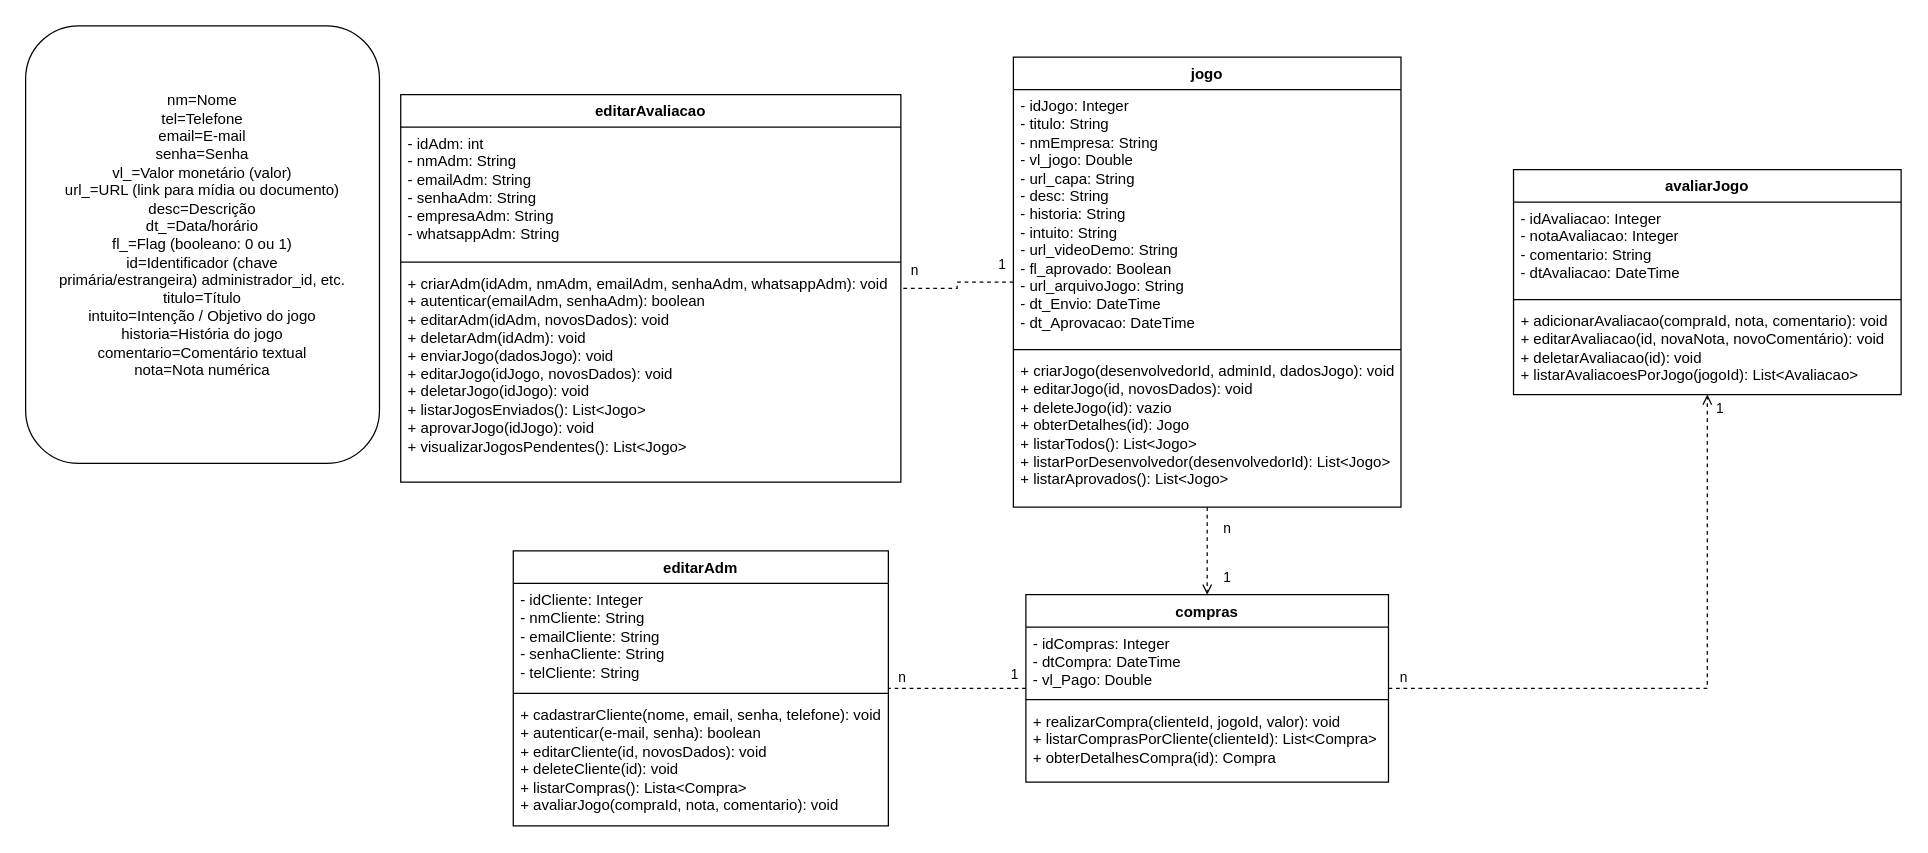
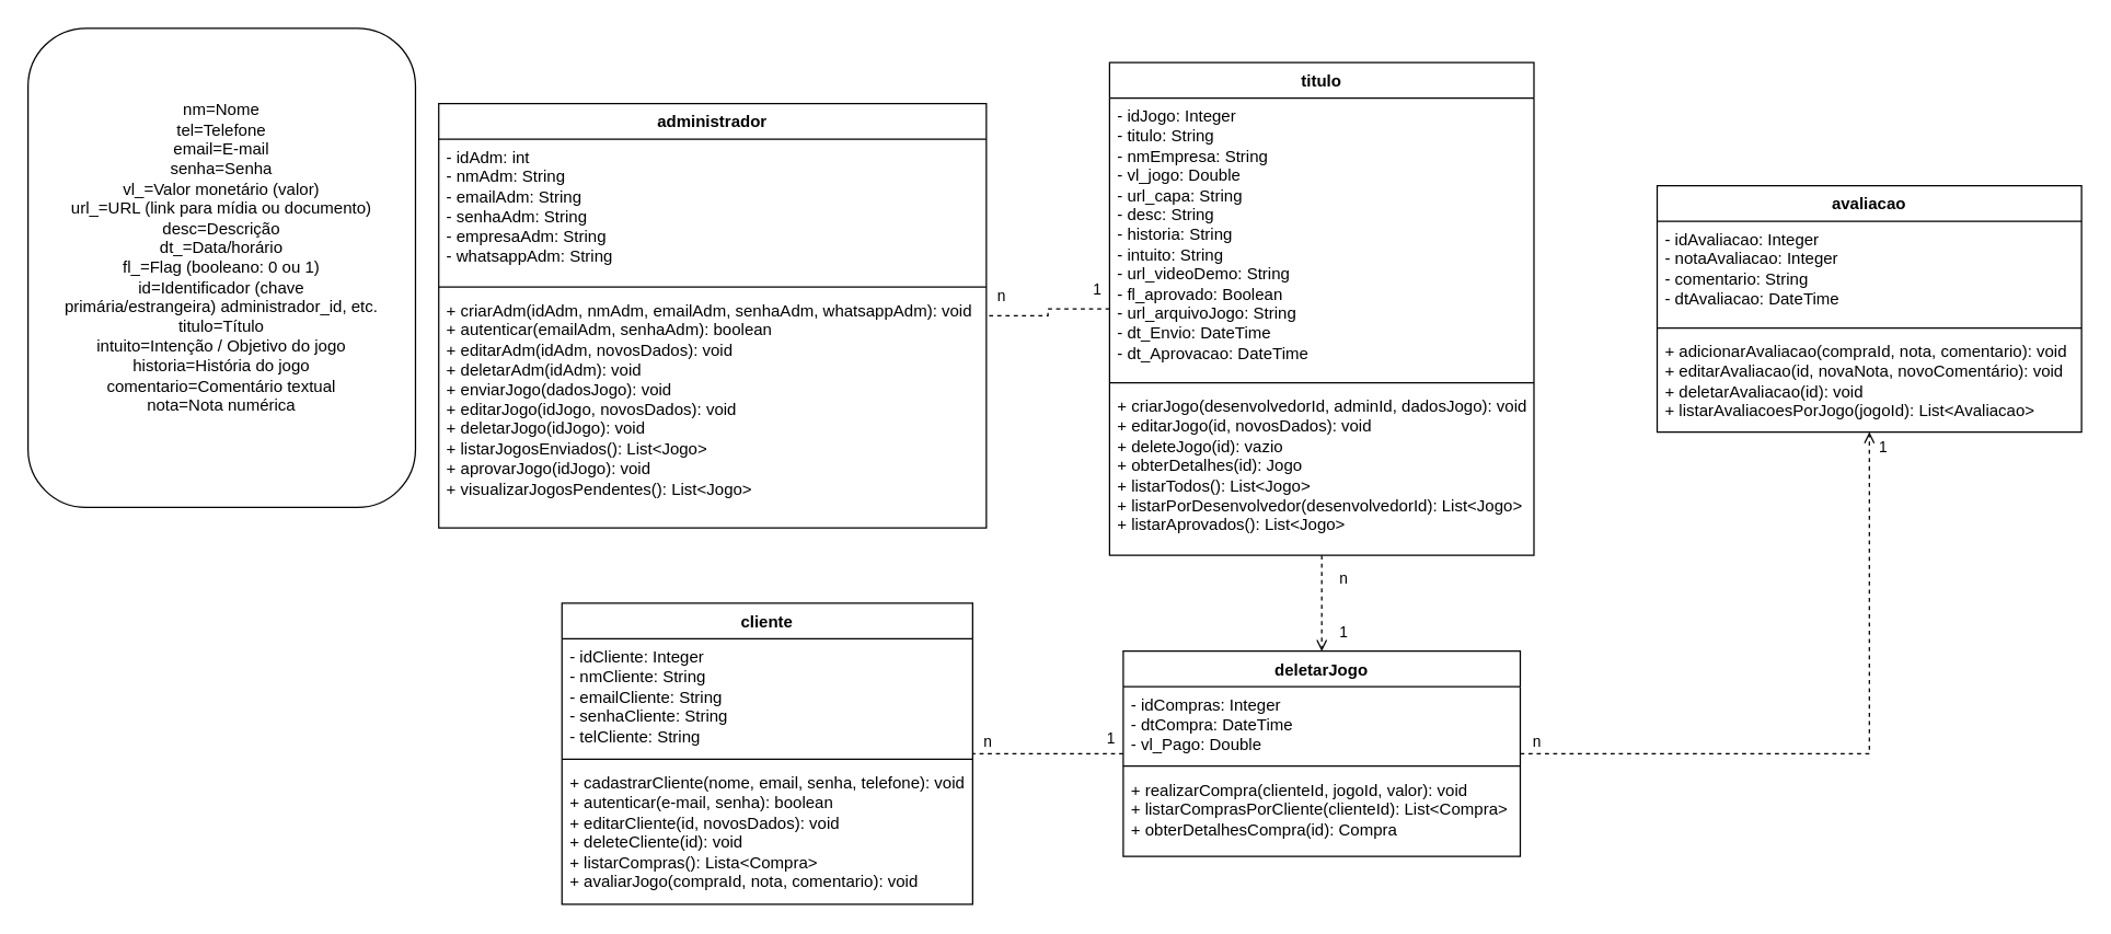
- <mxCell id="8" value="&lt;font style=&quot;vertical-align: inherit;&quot;&gt;&lt;font style=&quot;vertical-align: inherit;&quot;&gt;&lt;font style=&quot;vertical-align: inherit;&quot;&gt;&lt;font style=&quot;vertical-align: inherit;&quot;&gt;jogo&lt;/font&gt;&lt;/font&gt;&lt;/font&gt;&lt;/font&gt;" style="swimlane;fontStyle=1;align=center;verticalAlign=top;childLayout=stackLayout;horizontal=1;startSize=26;horizontalStack=0;resizeParent=1;resizeParentMax=0;resizeLast=0;collapsible=1;marginBottom=0;whiteSpace=wrap;html=1;" parent="1" vertex="1"><mxGeometry x="810" y="45" width="310" height="360" as="geometry"><mxRectangle x="-180" y="90" width="70" height="30" as="alternateBounds" /></mxGeometry></mxCell>
+ <mxCell id="8" value="&lt;font style=&quot;vertical-align: inherit;&quot;&gt;&lt;font style=&quot;vertical-align: inherit;&quot;&gt;&lt;font style=&quot;vertical-align: inherit;&quot;&gt;&lt;font style=&quot;vertical-align: inherit;&quot;&gt;titulo&lt;/font&gt;&lt;/font&gt;&lt;/font&gt;&lt;/font&gt;" style="swimlane;fontStyle=1;align=center;verticalAlign=top;childLayout=stackLayout;horizontal=1;startSize=26;horizontalStack=0;resizeParent=1;resizeParentMax=0;resizeLast=0;collapsible=1;marginBottom=0;whiteSpace=wrap;html=1;" parent="1" vertex="1"><mxGeometry x="810" y="45" width="310" height="360" as="geometry"><mxRectangle x="-180" y="90" width="70" height="30" as="alternateBounds" /></mxGeometry></mxCell>
- <mxCell id="27" value="&lt;font style=&quot;vertical-align: inherit;&quot;&gt;&lt;font style=&quot;vertical-align: inherit;&quot;&gt;&lt;font style=&quot;vertical-align: inherit;&quot;&gt;&lt;font style=&quot;vertical-align: inherit;&quot;&gt;&lt;font style=&quot;vertical-align: inherit;&quot;&gt;&lt;font style=&quot;vertical-align: inherit;&quot;&gt;editarAvaliacao&lt;/font&gt;&lt;/font&gt;&lt;/font&gt;&lt;/font&gt;&lt;/font&gt;&lt;/font&gt;" style="swimlane;fontStyle=1;align=center;verticalAlign=top;childLayout=stackLayout;horizontal=1;startSize=26;horizontalStack=0;resizeParent=1;resizeParentMax=0;resizeLast=0;collapsible=1;marginBottom=0;whiteSpace=wrap;html=1;" parent="1" vertex="1"><mxGeometry x="320" y="75" width="400" height="310" as="geometry"><mxRectangle x="-180" y="90" width="70" height="30" as="alternateBounds" /></mxGeometry></mxCell>
+ <mxCell id="27" value="&lt;font style=&quot;vertical-align: inherit;&quot;&gt;&lt;font style=&quot;vertical-align: inherit;&quot;&gt;&lt;font style=&quot;vertical-align: inherit;&quot;&gt;&lt;font style=&quot;vertical-align: inherit;&quot;&gt;&lt;font style=&quot;vertical-align: inherit;&quot;&gt;&lt;font style=&quot;vertical-align: inherit;&quot;&gt;administrador&lt;/font&gt;&lt;/font&gt;&lt;/font&gt;&lt;/font&gt;&lt;/font&gt;&lt;/font&gt;" style="swimlane;fontStyle=1;align=center;verticalAlign=top;childLayout=stackLayout;horizontal=1;startSize=26;horizontalStack=0;resizeParent=1;resizeParentMax=0;resizeLast=0;collapsible=1;marginBottom=0;whiteSpace=wrap;html=1;" parent="1" vertex="1"><mxGeometry x="320" y="75" width="400" height="310" as="geometry"><mxRectangle x="-180" y="90" width="70" height="30" as="alternateBounds" /></mxGeometry></mxCell>
- <mxCell id="31" value="&lt;font style=&quot;vertical-align: inherit;&quot;&gt;&lt;font style=&quot;vertical-align: inherit;&quot;&gt;&lt;font style=&quot;vertical-align: inherit;&quot;&gt;&lt;font style=&quot;vertical-align: inherit;&quot;&gt;avaliarJogo&lt;/font&gt;&lt;/font&gt;&lt;/font&gt;&lt;/font&gt;" style="swimlane;fontStyle=1;align=center;verticalAlign=top;childLayout=stackLayout;horizontal=1;startSize=26;horizontalStack=0;resizeParent=1;resizeParentMax=0;resizeLast=0;collapsible=1;marginBottom=0;whiteSpace=wrap;html=1;" parent="1" vertex="1"><mxGeometry x="1210" y="135" width="310" height="180" as="geometry"><mxRectangle x="-180" y="90" width="70" height="30" as="alternateBounds" /></mxGeometry></mxCell>
+ <mxCell id="31" value="&lt;font style=&quot;vertical-align: inherit;&quot;&gt;&lt;font style=&quot;vertical-align: inherit;&quot;&gt;&lt;font style=&quot;vertical-align: inherit;&quot;&gt;&lt;font style=&quot;vertical-align: inherit;&quot;&gt;avaliacao&lt;/font&gt;&lt;/font&gt;&lt;/font&gt;&lt;/font&gt;" style="swimlane;fontStyle=1;align=center;verticalAlign=top;childLayout=stackLayout;horizontal=1;startSize=26;horizontalStack=0;resizeParent=1;resizeParentMax=0;resizeLast=0;collapsible=1;marginBottom=0;whiteSpace=wrap;html=1;" parent="1" vertex="1"><mxGeometry x="1210" y="135" width="310" height="180" as="geometry"><mxRectangle x="-180" y="90" width="70" height="30" as="alternateBounds" /></mxGeometry></mxCell>
- <mxCell id="13" value="&lt;font style=&quot;vertical-align: inherit;&quot;&gt;&lt;font style=&quot;vertical-align: inherit;&quot;&gt;editarAdm&lt;/font&gt;&lt;/font&gt;" style="swimlane;fontStyle=1;align=center;verticalAlign=top;childLayout=stackLayout;horizontal=1;startSize=26;horizontalStack=0;resizeParent=1;resizeParentMax=0;resizeLast=0;collapsible=1;marginBottom=0;whiteSpace=wrap;html=1;" parent="1" vertex="1"><mxGeometry x="410" y="440" width="300" height="220" as="geometry"><mxRectangle x="-180" y="90" width="70" height="30" as="alternateBounds" /></mxGeometry></mxCell>
+ <mxCell id="13" value="&lt;font style=&quot;vertical-align: inherit;&quot;&gt;&lt;font style=&quot;vertical-align: inherit;&quot;&gt;cliente&lt;/font&gt;&lt;/font&gt;" style="swimlane;fontStyle=1;align=center;verticalAlign=top;childLayout=stackLayout;horizontal=1;startSize=26;horizontalStack=0;resizeParent=1;resizeParentMax=0;resizeLast=0;collapsible=1;marginBottom=0;whiteSpace=wrap;html=1;" parent="1" vertex="1"><mxGeometry x="410" y="440" width="300" height="220" as="geometry"><mxRectangle x="-180" y="90" width="70" height="30" as="alternateBounds" /></mxGeometry></mxCell>
- <mxCell id="23" value="compras" style="swimlane;fontStyle=1;align=center;verticalAlign=top;childLayout=stackLayout;horizontal=1;startSize=26;horizontalStack=0;resizeParent=1;resizeParentMax=0;resizeLast=0;collapsible=1;marginBottom=0;whiteSpace=wrap;html=1;" parent="1" vertex="1"><mxGeometry x="820" y="475" width="290" height="150" as="geometry"><mxRectangle x="-180" y="90" width="70" height="30" as="alternateBounds" /></mxGeometry></mxCell>
+ <mxCell id="23" value="deletarJogo" style="swimlane;fontStyle=1;align=center;verticalAlign=top;childLayout=stackLayout;horizontal=1;startSize=26;horizontalStack=0;resizeParent=1;resizeParentMax=0;resizeLast=0;collapsible=1;marginBottom=0;whiteSpace=wrap;html=1;" parent="1" vertex="1"><mxGeometry x="820" y="475" width="290" height="150" as="geometry"><mxRectangle x="-180" y="90" width="70" height="30" as="alternateBounds" /></mxGeometry></mxCell>
